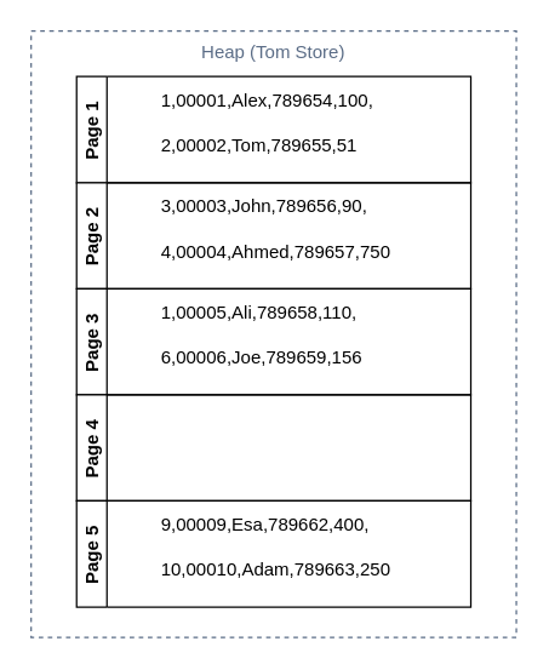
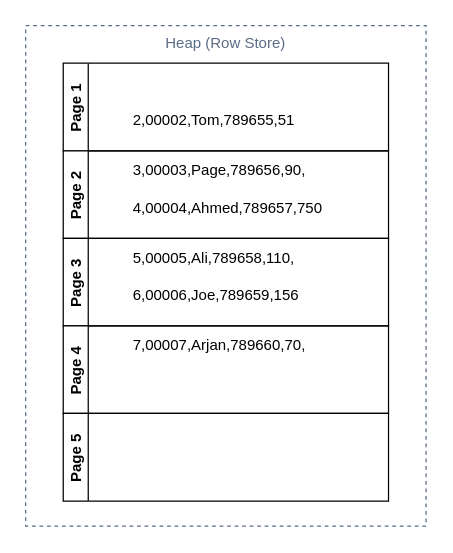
- <mxCell id="16" value="Heap (Tom Store)" style="fillColor=none;strokeColor=#5A6C86;dashed=1;verticalAlign=top;fontStyle=0;fontColor=#5A6C86;startSize=20;" vertex="1" parent="1"><mxGeometry x="20" y="20" width="320" height="400" as="geometry" /></mxCell>
+ <mxCell id="16" value="Heap (Row Store)" style="fillColor=none;strokeColor=#5A6C86;dashed=1;verticalAlign=top;fontStyle=0;fontColor=#5A6C86;startSize=20;" vertex="1" parent="1"><mxGeometry x="20" y="20" width="320" height="400" as="geometry" /></mxCell>
- <mxCell id="3" value="1,00001,Alex,789654,100," style="text;strokeColor=none;fillColor=none;align=left;verticalAlign=middle;spacingLeft=4;spacingRight=4;overflow=hidden;points=[[0,0.5],[1,0.5]];portConstraint=eastwest;rotatable=0;startSize=20;" vertex="1" parent="2"><mxGeometry x="50" width="210" height="30" as="geometry" /></mxCell>
- <mxCell id="6" value="3,00003,John,789656,90," style="text;strokeColor=none;fillColor=none;align=left;verticalAlign=middle;spacingLeft=4;spacingRight=4;overflow=hidden;points=[[0,0.5],[1,0.5]];portConstraint=eastwest;rotatable=0;startSize=20;" vertex="1" parent="5"><mxGeometry x="50" width="210" height="30" as="geometry" /></mxCell>
+ <mxCell id="6" value="3,00003,Page,789656,90," style="text;strokeColor=none;fillColor=none;align=left;verticalAlign=middle;spacingLeft=4;spacingRight=4;overflow=hidden;points=[[0,0.5],[1,0.5]];portConstraint=eastwest;rotatable=0;startSize=20;" vertex="1" parent="5"><mxGeometry x="50" width="210" height="30" as="geometry" /></mxCell>
- <mxCell id="9" value="1,00005,Ali,789658,110," style="text;strokeColor=none;fillColor=none;align=left;verticalAlign=middle;spacingLeft=4;spacingRight=4;overflow=hidden;points=[[0,0.5],[1,0.5]];portConstraint=eastwest;rotatable=0;startSize=20;" vertex="1" parent="8"><mxGeometry x="50" width="210" height="30" as="geometry" /></mxCell>
+ <mxCell id="9" value="5,00005,Ali,789658,110," style="text;strokeColor=none;fillColor=none;align=left;verticalAlign=middle;spacingLeft=4;spacingRight=4;overflow=hidden;points=[[0,0.5],[1,0.5]];portConstraint=eastwest;rotatable=0;startSize=20;" vertex="1" parent="8"><mxGeometry x="50" width="210" height="30" as="geometry" /></mxCell>
+ <mxCell id="12" value="7,00007,Arjan,789660,70," style="text;strokeColor=none;fillColor=none;align=left;verticalAlign=middle;spacingLeft=4;spacingRight=4;overflow=hidden;points=[[0,0.5],[1,0.5]];portConstraint=eastwest;rotatable=0;startSize=20;" vertex="1" parent="11"><mxGeometry x="50" width="210" height="30" as="geometry" /></mxCell>
- <mxCell id="14" value="9,00009,Esa,789662,400," style="text;strokeColor=none;fillColor=none;align=left;verticalAlign=middle;spacingLeft=4;spacingRight=4;overflow=hidden;points=[[0,0.5],[1,0.5]];portConstraint=eastwest;rotatable=0;startSize=20;" vertex="1" parent="13"><mxGeometry x="50" width="210" height="30" as="geometry" /></mxCell>
- <mxCell id="15" value="10,00010,Adam,789663,250" style="text;strokeColor=none;fillColor=none;align=left;verticalAlign=middle;spacingLeft=4;spacingRight=4;overflow=hidden;points=[[0,0.5],[1,0.5]];portConstraint=eastwest;rotatable=0;startSize=20;" vertex="1" parent="13"><mxGeometry x="50" y="30" width="210" height="30" as="geometry" /></mxCell>
